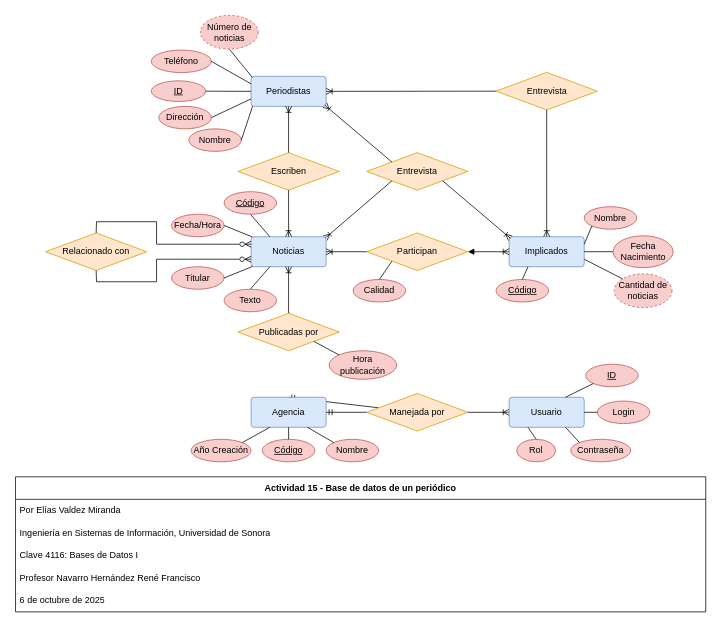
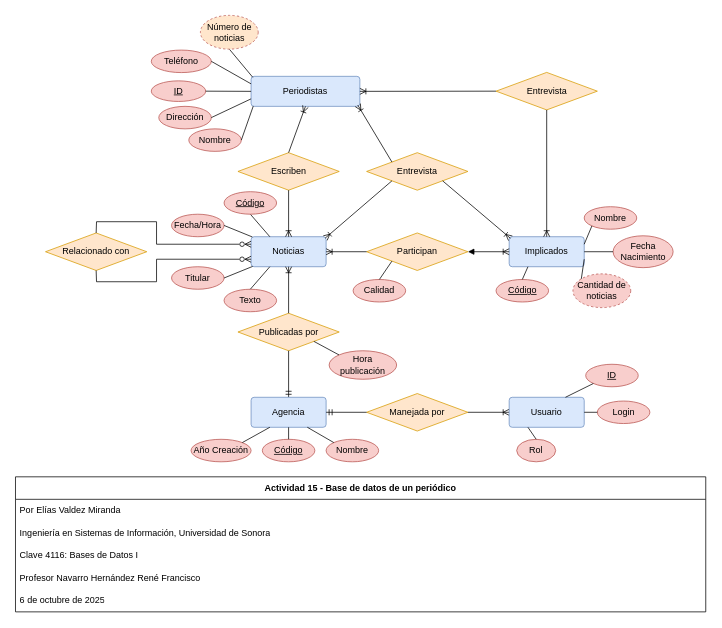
- <mxCell id="20" value="Número de noticias" style="ellipse;whiteSpace=wrap;html=1;align=center;dashed=1;fillColor=#f8cecc;strokeColor=#b85450;" parent="1" vertex="1"><mxGeometry x="266.5" y="20" width="77" height="45" as="geometry" /></mxCell>
+ <mxCell id="20" value="Número de noticias" style="ellipse;whiteSpace=wrap;html=1;align=center;dashed=1;fillColor=#ffe6cc;strokeColor=#b85450;" parent="1" vertex="1"><mxGeometry x="266.5" y="20" width="77" height="45" as="geometry" /></mxCell>
- <mxCell id="2" value="Periodistas" style="rounded=1;arcSize=10;whiteSpace=wrap;html=1;align=center;fillColor=#dae8fc;strokeColor=#6c8ebf;" parent="1" vertex="1"><mxGeometry x="334" y="101.25" width="100" height="40" as="geometry" /></mxCell>
+ <mxCell id="2" value="Periodistas" style="rounded=1;arcSize=10;whiteSpace=wrap;html=1;align=center;fillColor=#dae8fc;strokeColor=#6c8ebf;" parent="1" vertex="1"><mxGeometry x="334" y="101.25" width="145" height="40" as="geometry" /></mxCell>
- <mxCell id="50" value="Cantidad de noticias" style="ellipse;whiteSpace=wrap;html=1;align=center;dashed=1;fillColor=#f8cecc;strokeColor=#b85450;" parent="1" vertex="1"><mxGeometry x="818" y="364.5" width="77" height="45" as="geometry" /></mxCell>
+ <mxCell id="50" value="Cantidad de noticias" style="ellipse;whiteSpace=wrap;html=1;align=center;dashed=1;fillColor=#f8cecc;strokeColor=#b85450;" parent="1" vertex="1"><mxGeometry x="763" y="364.5" width="77" height="45" as="geometry" /></mxCell>
- <mxCell id="39" value="" style="endArrow=none;html=1;rounded=0;startArrow=ERmandOne;startFill=0;exitX=0.5;exitY=0;exitDx=0;exitDy=0;" parent="1" source="40" target="67" edge="1"><mxGeometry width="50" height="50" relative="1" as="geometry"><mxPoint x="384" y="529" as="sourcePoint" /><mxPoint x="383.58" y="528.75" as="targetPoint" /></mxGeometry></mxCell>
+ <mxCell id="39" value="" style="endArrow=none;html=1;rounded=0;entryX=0.5;entryY=1;entryDx=0;entryDy=0;startArrow=ERmandOne;startFill=0;exitX=0.5;exitY=0;exitDx=0;exitDy=0;" parent="1" source="40" target="37" edge="1"><mxGeometry width="50" height="50" relative="1" as="geometry"><mxPoint x="384" y="529" as="sourcePoint" /><mxPoint x="383.58" y="528.75" as="targetPoint" /></mxGeometry></mxCell>
- <mxCell id="76" value="" style="endArrow=none;html=1;rounded=0;exitX=0;exitY=0;exitDx=0;exitDy=0;entryX=0.75;entryY=1;entryDx=0;entryDy=0;" edge="1" parent="1" source="73" target="70"><mxGeometry width="50" height="50" relative="1" as="geometry"><mxPoint x="741" y="591" as="sourcePoint" /><mxPoint x="730" y="575" as="targetPoint" /></mxGeometry></mxCell>
- <mxCell id="73" value="Contraseña" style="ellipse;whiteSpace=wrap;html=1;align=center;fillColor=#f8cecc;strokeColor=#b85450;" vertex="1" parent="1"><mxGeometry x="760" y="585" width="80" height="30" as="geometry" /></mxCell>
